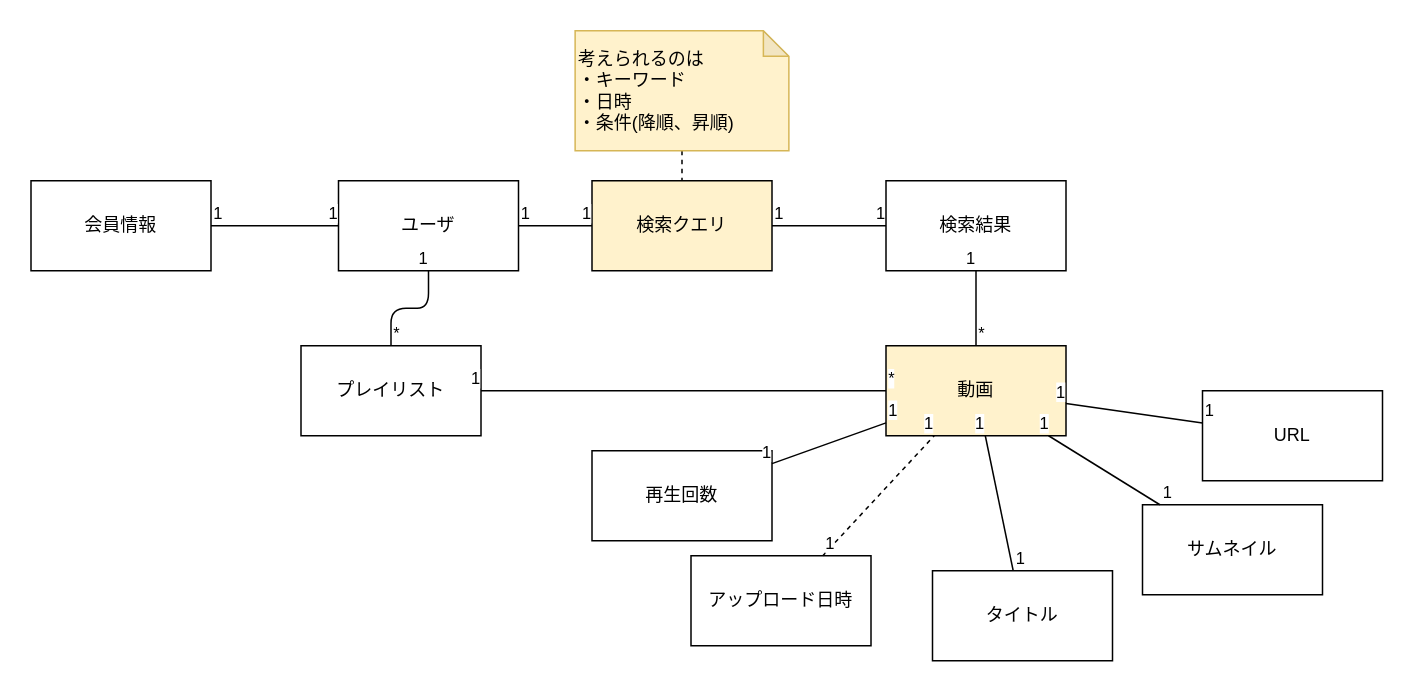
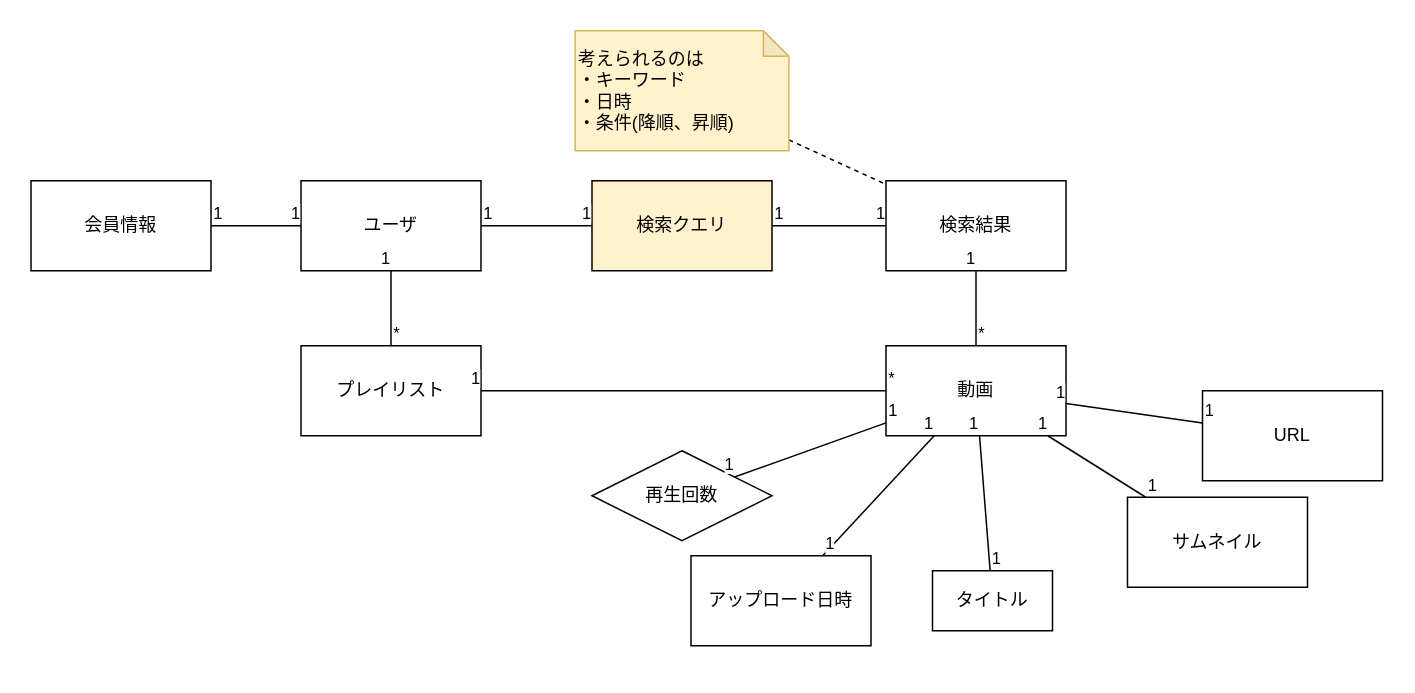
- <mxCell id="30" style="edgeStyle=none;html=1;startArrow=none;startFill=0;endArrow=none;endFill=0;dashed=1;" parent="1" source="31" target="8" edge="1"><mxGeometry relative="1" as="geometry" /></mxCell>
+ <mxCell id="30" style="edgeStyle=none;html=1;startArrow=none;startFill=0;endArrow=none;endFill=0;dashed=1;" parent="1" source="31" target="32" edge="1"><mxGeometry relative="1" as="geometry" /></mxCell>
- <mxCell id="2" value="ユーザ" style="rounded=0;whiteSpace=wrap;html=1;" parent="1" vertex="1"><mxGeometry x="225" y="120" width="120" height="60" as="geometry" /></mxCell>
+ <mxCell id="2" value="ユーザ" style="rounded=0;whiteSpace=wrap;html=1;" parent="1" vertex="1"><mxGeometry x="200" y="120" width="120" height="60" as="geometry" /></mxCell>
- <mxCell id="4" value="動画" style="rounded=0;whiteSpace=wrap;html=1;fillColor=#fff2cc;" parent="1" vertex="1"><mxGeometry x="590" y="230" width="120" height="60" as="geometry" /></mxCell>
+ <mxCell id="4" value="動画" style="rounded=0;whiteSpace=wrap;html=1;" parent="1" vertex="1"><mxGeometry x="590" y="230" width="120" height="60" as="geometry" /></mxCell>
- <mxCell id="24" value="" style="endArrow=none;html=1;dashed=1;" parent="1" source="5" target="4" edge="1"><mxGeometry relative="1" as="geometry"><mxPoint x="646" y="330.005" as="sourcePoint" /><mxPoint x="580" y="351.295" as="targetPoint" /></mxGeometry></mxCell>
+ <mxCell id="24" value="" style="endArrow=none;html=1;" parent="1" source="5" target="4" edge="1"><mxGeometry relative="1" as="geometry"><mxPoint x="646" y="330.005" as="sourcePoint" /><mxPoint x="580" y="351.295" as="targetPoint" /></mxGeometry></mxCell>
- <mxCell id="6" value="再生回数" style="rounded=0;whiteSpace=wrap;html=1;" parent="1" vertex="1"><mxGeometry x="394" y="300" width="120" height="60" as="geometry" /></mxCell>
+ <mxCell id="6" value="再生回数" style="rhombus;whiteSpace=wrap;html=1;" parent="1" vertex="1"><mxGeometry x="394" y="300" width="120" height="60" as="geometry" /></mxCell>
- <mxCell id="40" value="サムネイル" style="rounded=0;whiteSpace=wrap;html=1;" vertex="1" parent="1"><mxGeometry x="761" y="336" width="120" height="60" as="geometry" /></mxCell>
+ <mxCell id="40" value="サムネイル" style="rounded=0;whiteSpace=wrap;html=1;" vertex="1" parent="1"><mxGeometry x="751" y="331" width="120" height="60" as="geometry" /></mxCell>
- <mxCell id="36" value="タイトル" style="rounded=0;whiteSpace=wrap;html=1;" vertex="1" parent="1"><mxGeometry x="621" y="380" width="120" height="60" as="geometry" /></mxCell>
+ <mxCell id="36" value="タイトル" style="rounded=0;whiteSpace=wrap;html=1;" vertex="1" parent="1"><mxGeometry x="621" y="380" width="80" height="40" as="geometry" /></mxCell>
